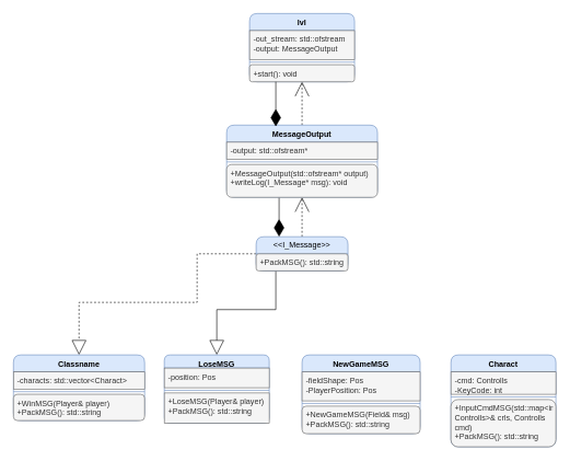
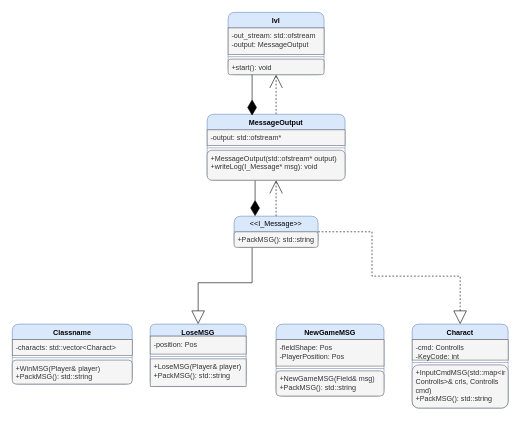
- <mxCell id="2" style="edgeStyle=orthogonalEdgeStyle;rounded=0;orthogonalLoop=1;jettySize=auto;html=1;entryX=0.5;entryY=0;entryDx=0;entryDy=0;dashed=1;endArrow=block;endFill=0;endSize=20;" edge="1" parent="1" source="6" target="14"><mxGeometry relative="1" as="geometry"><Array as="points"><mxPoint x="300" y="386" /><mxPoint x="300" y="460" /><mxPoint x="120" y="460" /></Array></mxGeometry></mxCell>
+ <mxCell id="4" style="edgeStyle=orthogonalEdgeStyle;rounded=0;orthogonalLoop=1;jettySize=auto;html=1;entryX=0.5;entryY=0;entryDx=0;entryDy=0;dashed=1;endArrow=block;endFill=0;endSize=20;" edge="1" parent="1" source="6" target="26"><mxGeometry relative="1" as="geometry"><Array as="points"><mxPoint x="620" y="386" /><mxPoint x="620" y="460" /><mxPoint x="767" y="460" /></Array></mxGeometry></mxCell>
